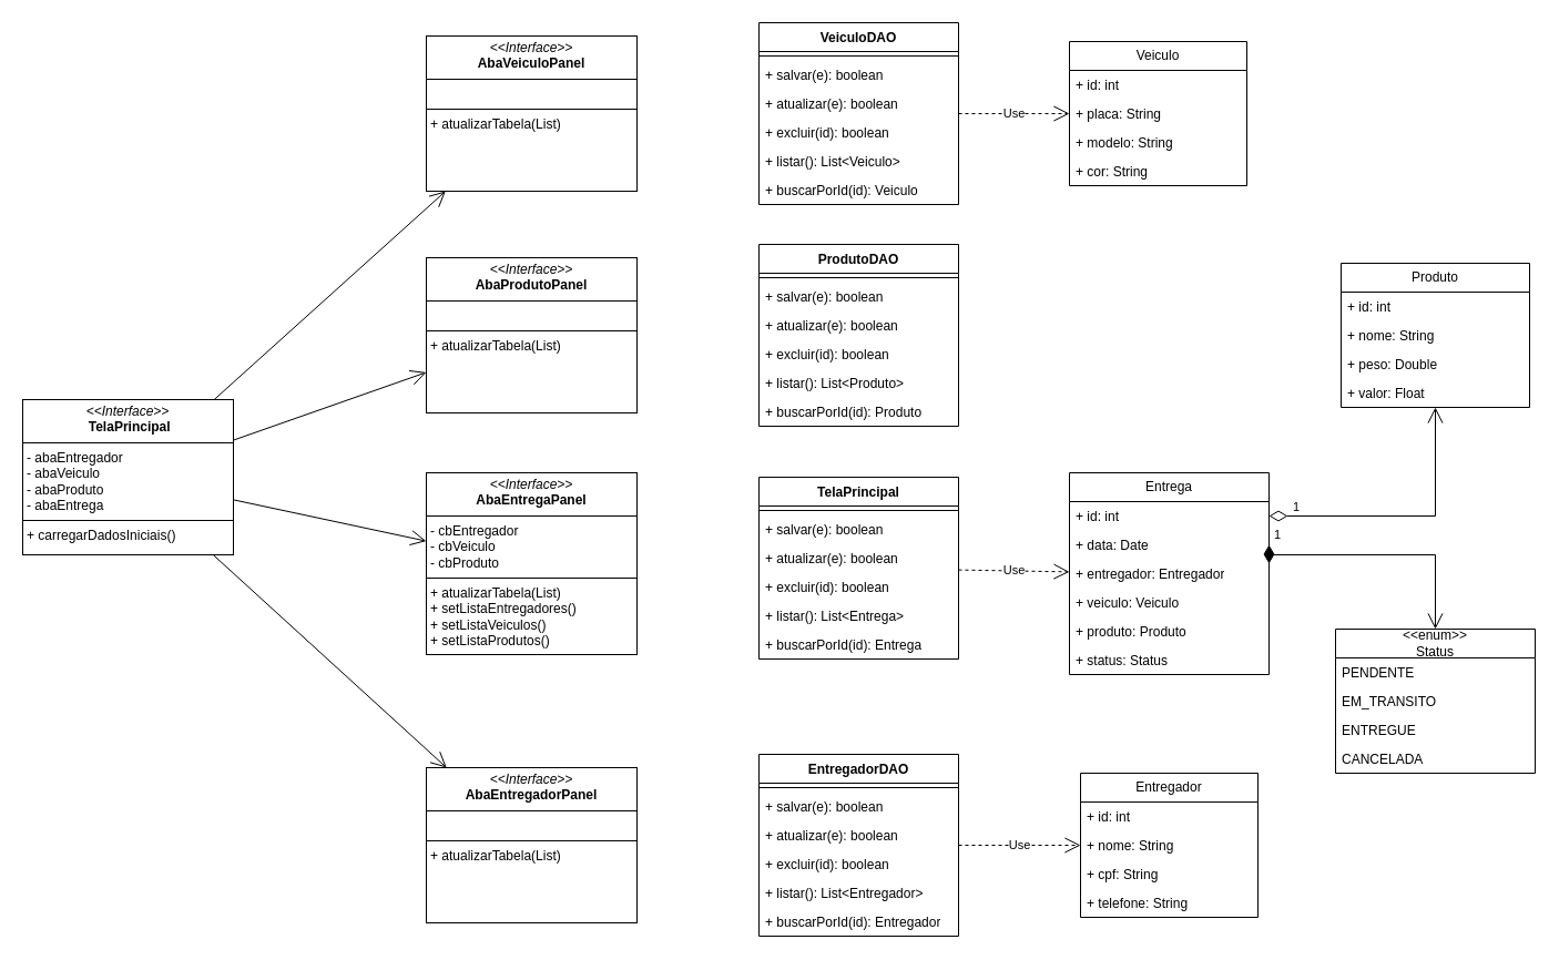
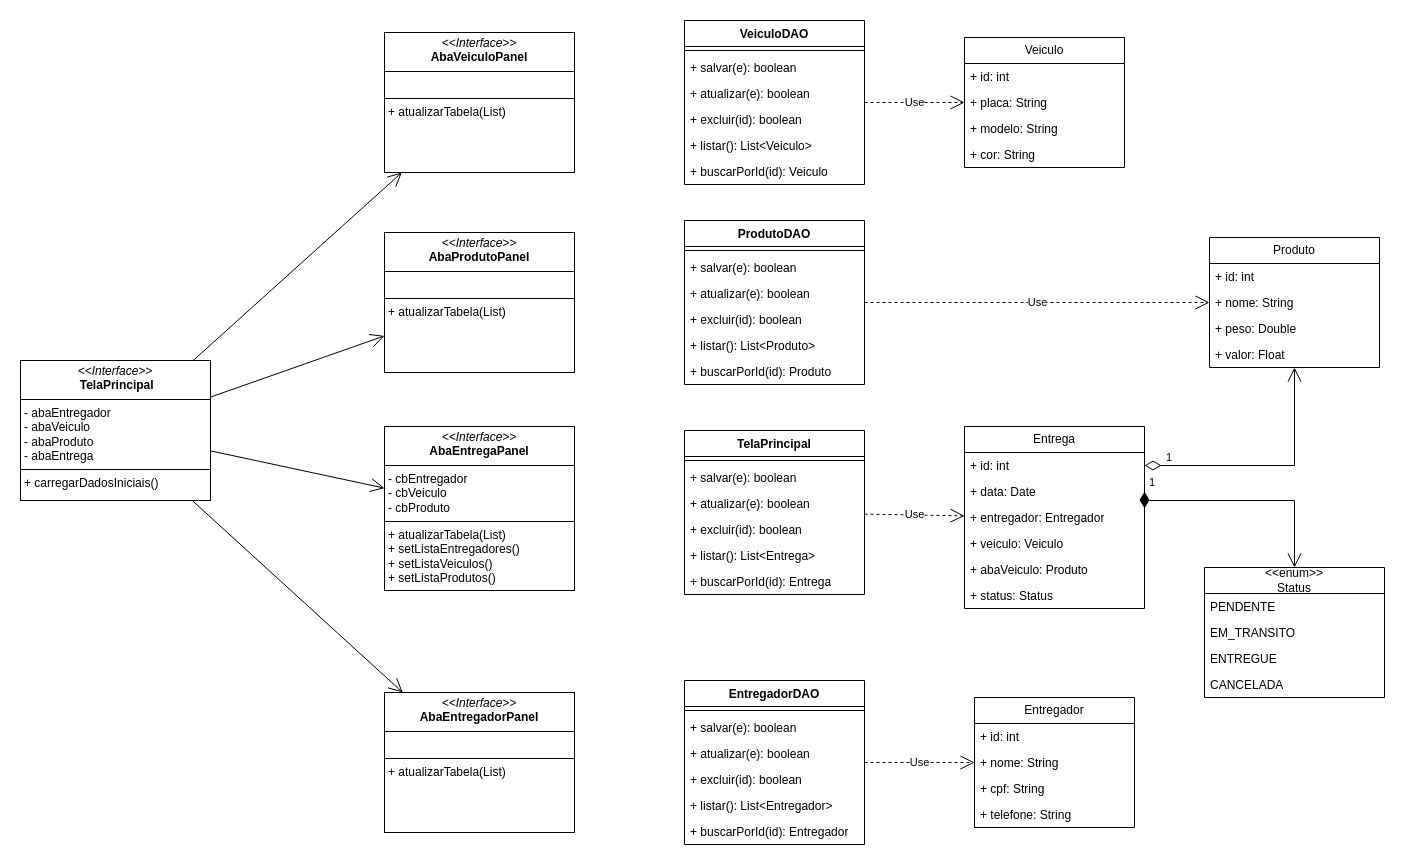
+ <mxCell id="62" value="Use" style="endArrow=open;endSize=12;dashed=1;html=1;rounded=0;" parent="1" source="55" target="49" edge="1"><mxGeometry width="160" relative="1" as="geometry"><mxPoint x="834" y="310" as="sourcePoint" /><mxPoint x="994" y="310" as="targetPoint" /></mxGeometry></mxCell>
- <mxCell id="17" value="+ produto: Produto" style="text;strokeColor=none;fillColor=none;align=left;verticalAlign=top;spacingLeft=4;spacingRight=4;overflow=hidden;rotatable=0;points=[[0,0.5],[1,0.5]];portConstraint=eastwest;whiteSpace=wrap;html=1;" parent="12" vertex="1"><mxGeometry y="130" width="180" height="26" as="geometry" /></mxCell>
+ <mxCell id="17" value="+ abaVeiculo: Produto" style="text;strokeColor=none;fillColor=none;align=left;verticalAlign=top;spacingLeft=4;spacingRight=4;overflow=hidden;rotatable=0;points=[[0,0.5],[1,0.5]];portConstraint=eastwest;whiteSpace=wrap;html=1;" parent="12" vertex="1"><mxGeometry y="130" width="180" height="26" as="geometry" /></mxCell>
